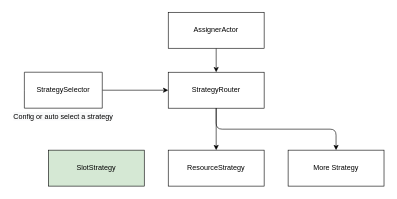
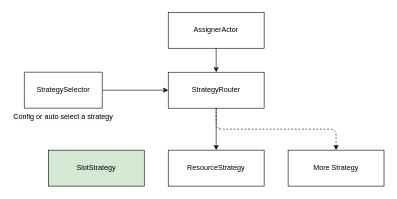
- <mxCell id="9" value="" style="html=1;entryX=0.5;entryY=0;entryDx=0;entryDy=0;exitX=0.5;exitY=1;exitDx=0;exitDy=0;edgeStyle=orthogonalEdgeStyle;" edge="1" parent="1" source="4" target="8"><mxGeometry relative="1" as="geometry"><mxPoint x="280" y="180" as="sourcePoint" /><mxPoint x="370" y="250" as="targetPoint" /></mxGeometry></mxCell>
+ <mxCell id="9" value="" style="html=1;entryX=0.5;entryY=0;entryDx=0;entryDy=0;exitX=0.5;exitY=1;exitDx=0;exitDy=0;edgeStyle=orthogonalEdgeStyle;dashed=1;" edge="1" parent="1" source="4" target="8"><mxGeometry relative="1" as="geometry"><mxPoint x="280" y="180" as="sourcePoint" /><mxPoint x="370" y="250" as="targetPoint" /></mxGeometry></mxCell>
